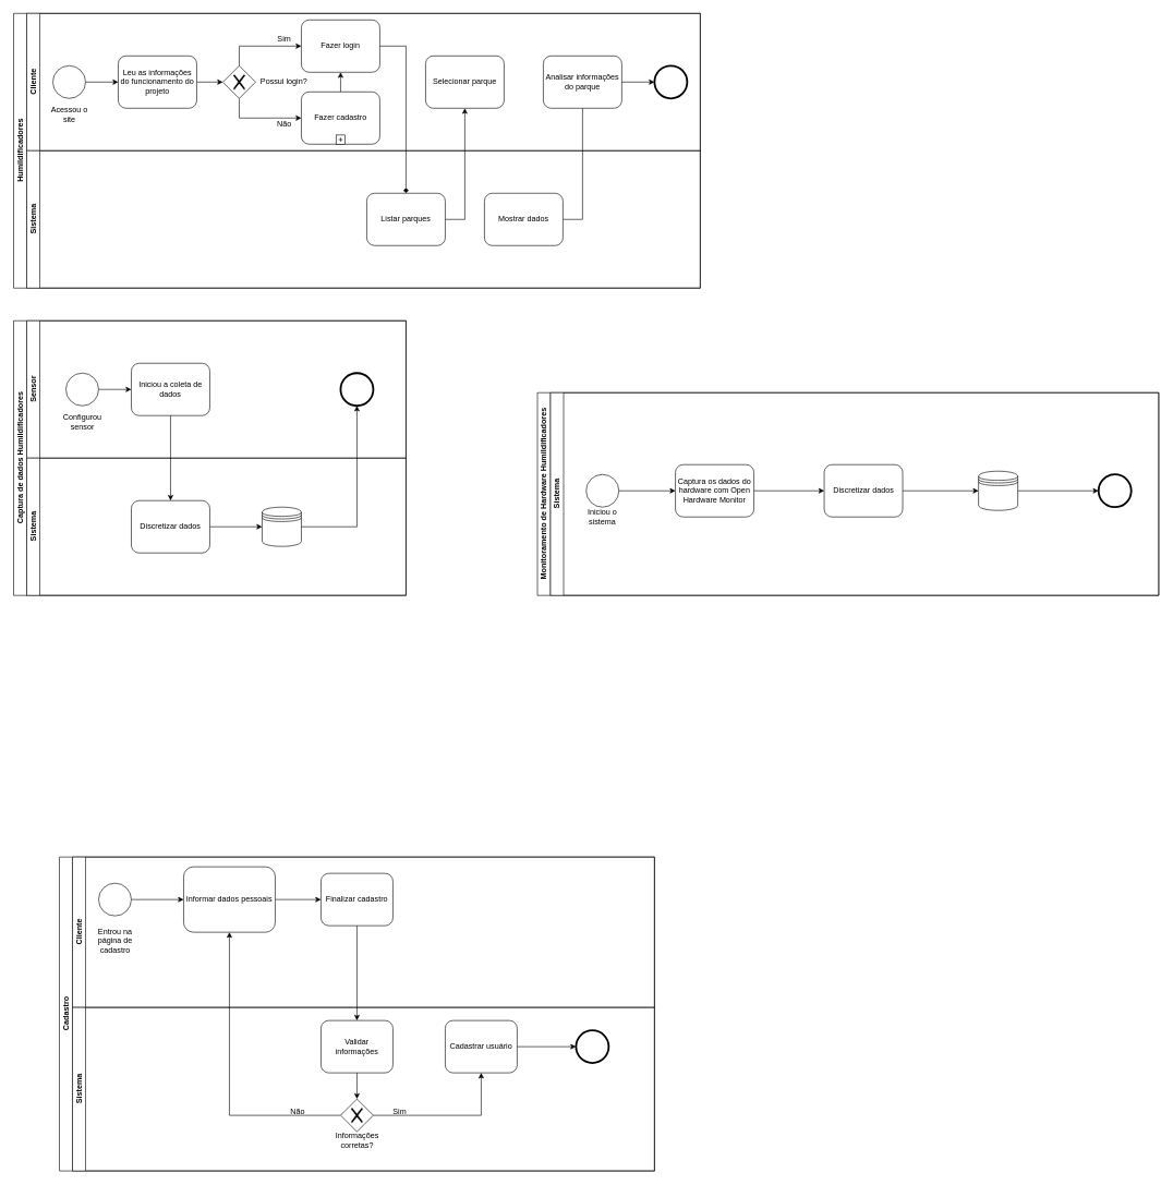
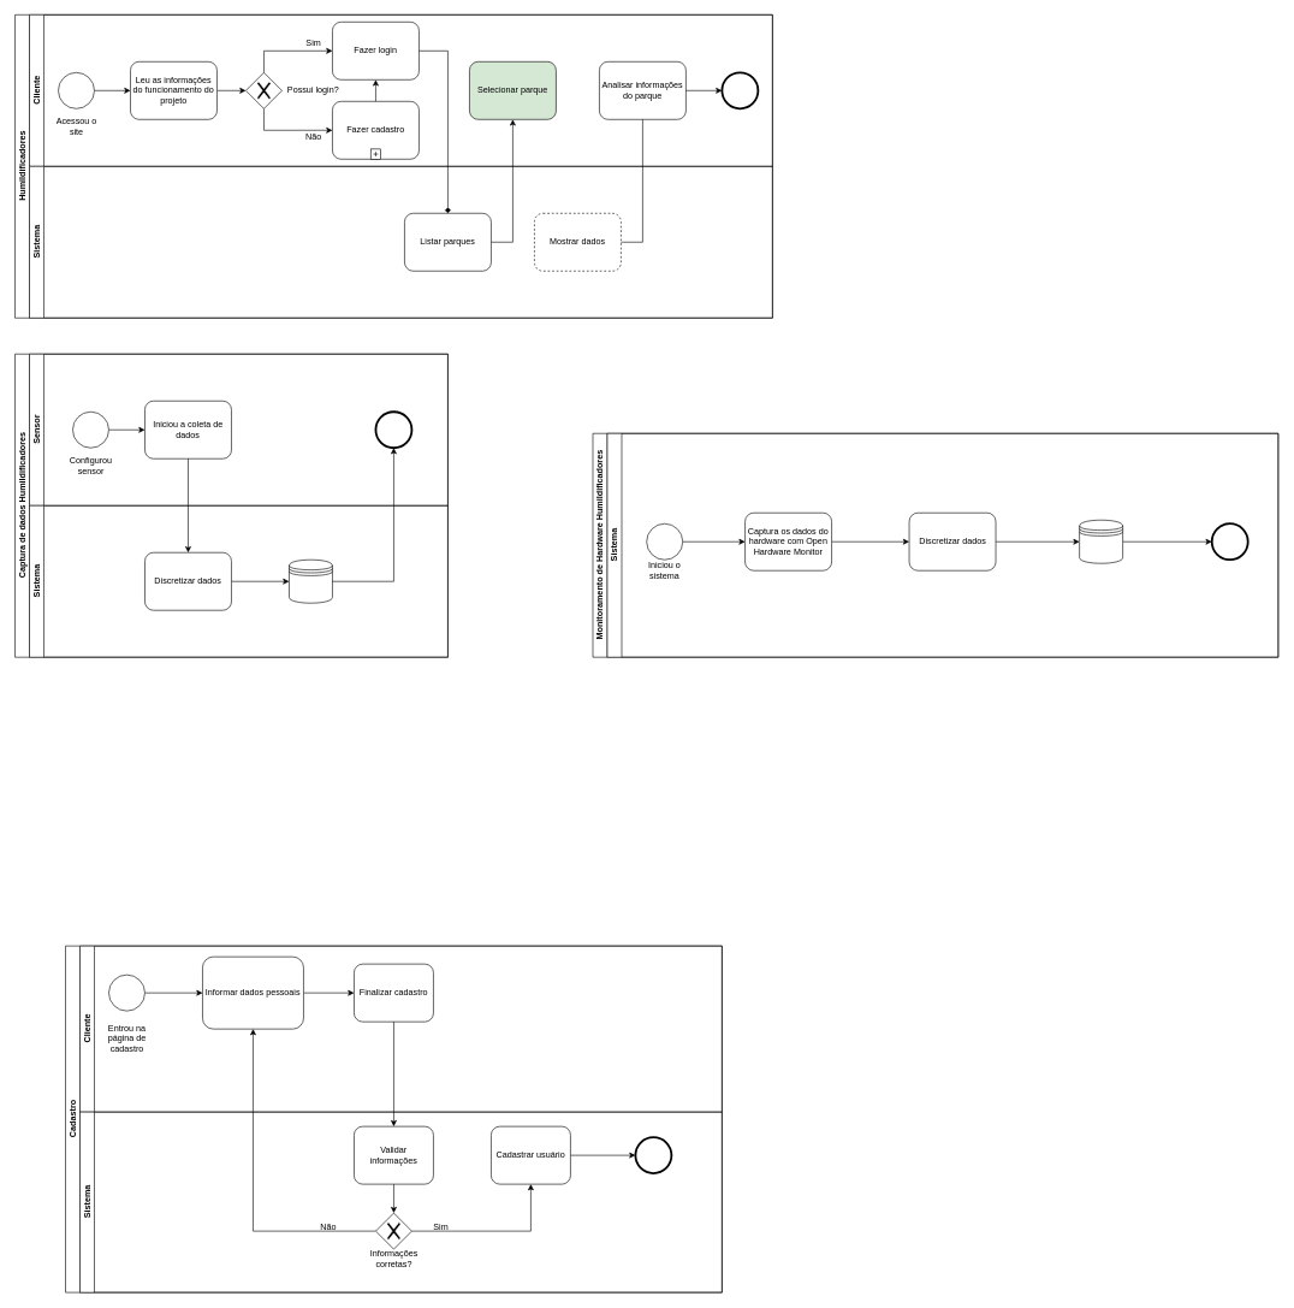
- <mxCell id="14" value="Selecionar parque" style="html=1;whiteSpace=wrap;rounded=1;dropTarget=0;" parent="3" vertex="1"><mxGeometry x="610" y="65" width="120" height="80" as="geometry" /></mxCell>
+ <mxCell id="14" value="Selecionar parque" style="html=1;whiteSpace=wrap;rounded=1;dropTarget=0;fillColor=#d5e8d4;" parent="3" vertex="1"><mxGeometry x="610" y="65" width="120" height="80" as="geometry" /></mxCell>
- <mxCell id="25" value="Mostrar dados" style="html=1;whiteSpace=wrap;rounded=1;dropTarget=0;" parent="23" vertex="1"><mxGeometry x="700" y="65" width="120" height="80" as="geometry" /></mxCell>
+ <mxCell id="25" value="Mostrar dados" style="html=1;whiteSpace=wrap;rounded=1;dropTarget=0;dashed=1;" parent="23" vertex="1"><mxGeometry x="700" y="65" width="120" height="80" as="geometry" /></mxCell>
